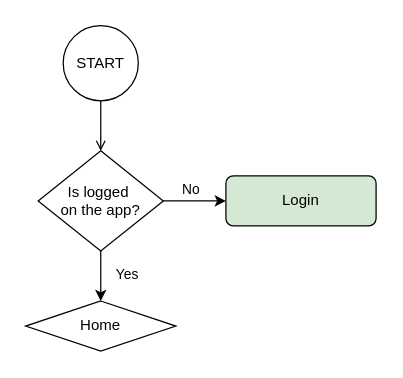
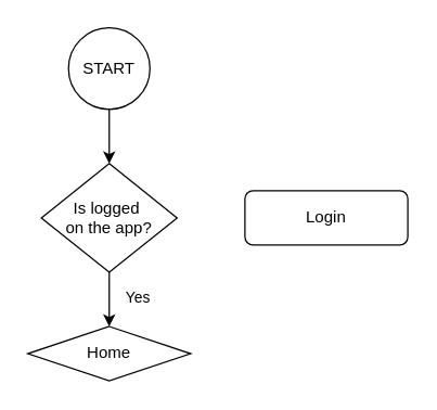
- <mxCell id="9" style="edgeStyle=orthogonalEdgeStyle;rounded=0;orthogonalLoop=1;jettySize=auto;html=1;entryX=0.5;entryY=0;entryDx=0;entryDy=0;entryPerimeter=0;endArrow=open;" edge="1" parent="1" source="3" target="8"><mxGeometry relative="1" as="geometry" /></mxCell>
+ <mxCell id="9" style="edgeStyle=orthogonalEdgeStyle;rounded=0;orthogonalLoop=1;jettySize=auto;html=1;entryX=0.5;entryY=0;entryDx=0;entryDy=0;entryPerimeter=0;" edge="1" parent="1" source="3" target="8"><mxGeometry relative="1" as="geometry" /></mxCell>
- <mxCell id="4" style="edgeStyle=orthogonalEdgeStyle;rounded=0;orthogonalLoop=1;jettySize=auto;html=1;entryX=0;entryY=0.5;entryDx=0;entryDy=0;" edge="1" parent="1" source="8" target="2"><mxGeometry relative="1" as="geometry" /></mxCell>
- <mxCell id="5" value="No" style="edgeLabel;html=1;align=center;verticalAlign=middle;resizable=0;points=[];" vertex="1" connectable="0" parent="4"><mxGeometry x="-0.158" y="-2" relative="1" as="geometry"><mxPoint y="-12" as="offset" /></mxGeometry></mxCell>
- <mxCell id="2" value="Login" style="rounded=1;whiteSpace=wrap;html=1;fontSize=12;glass=0;strokeWidth=1;shadow=0;fillColor=#d5e8d4;" parent="1" vertex="1"><mxGeometry x="180" y="140" width="120" height="40" as="geometry" /></mxCell>
+ <mxCell id="2" value="Login" style="rounded=1;whiteSpace=wrap;html=1;fontSize=12;glass=0;strokeWidth=1;shadow=0;" parent="1" vertex="1"><mxGeometry x="180" y="140" width="120" height="40" as="geometry" /></mxCell>
